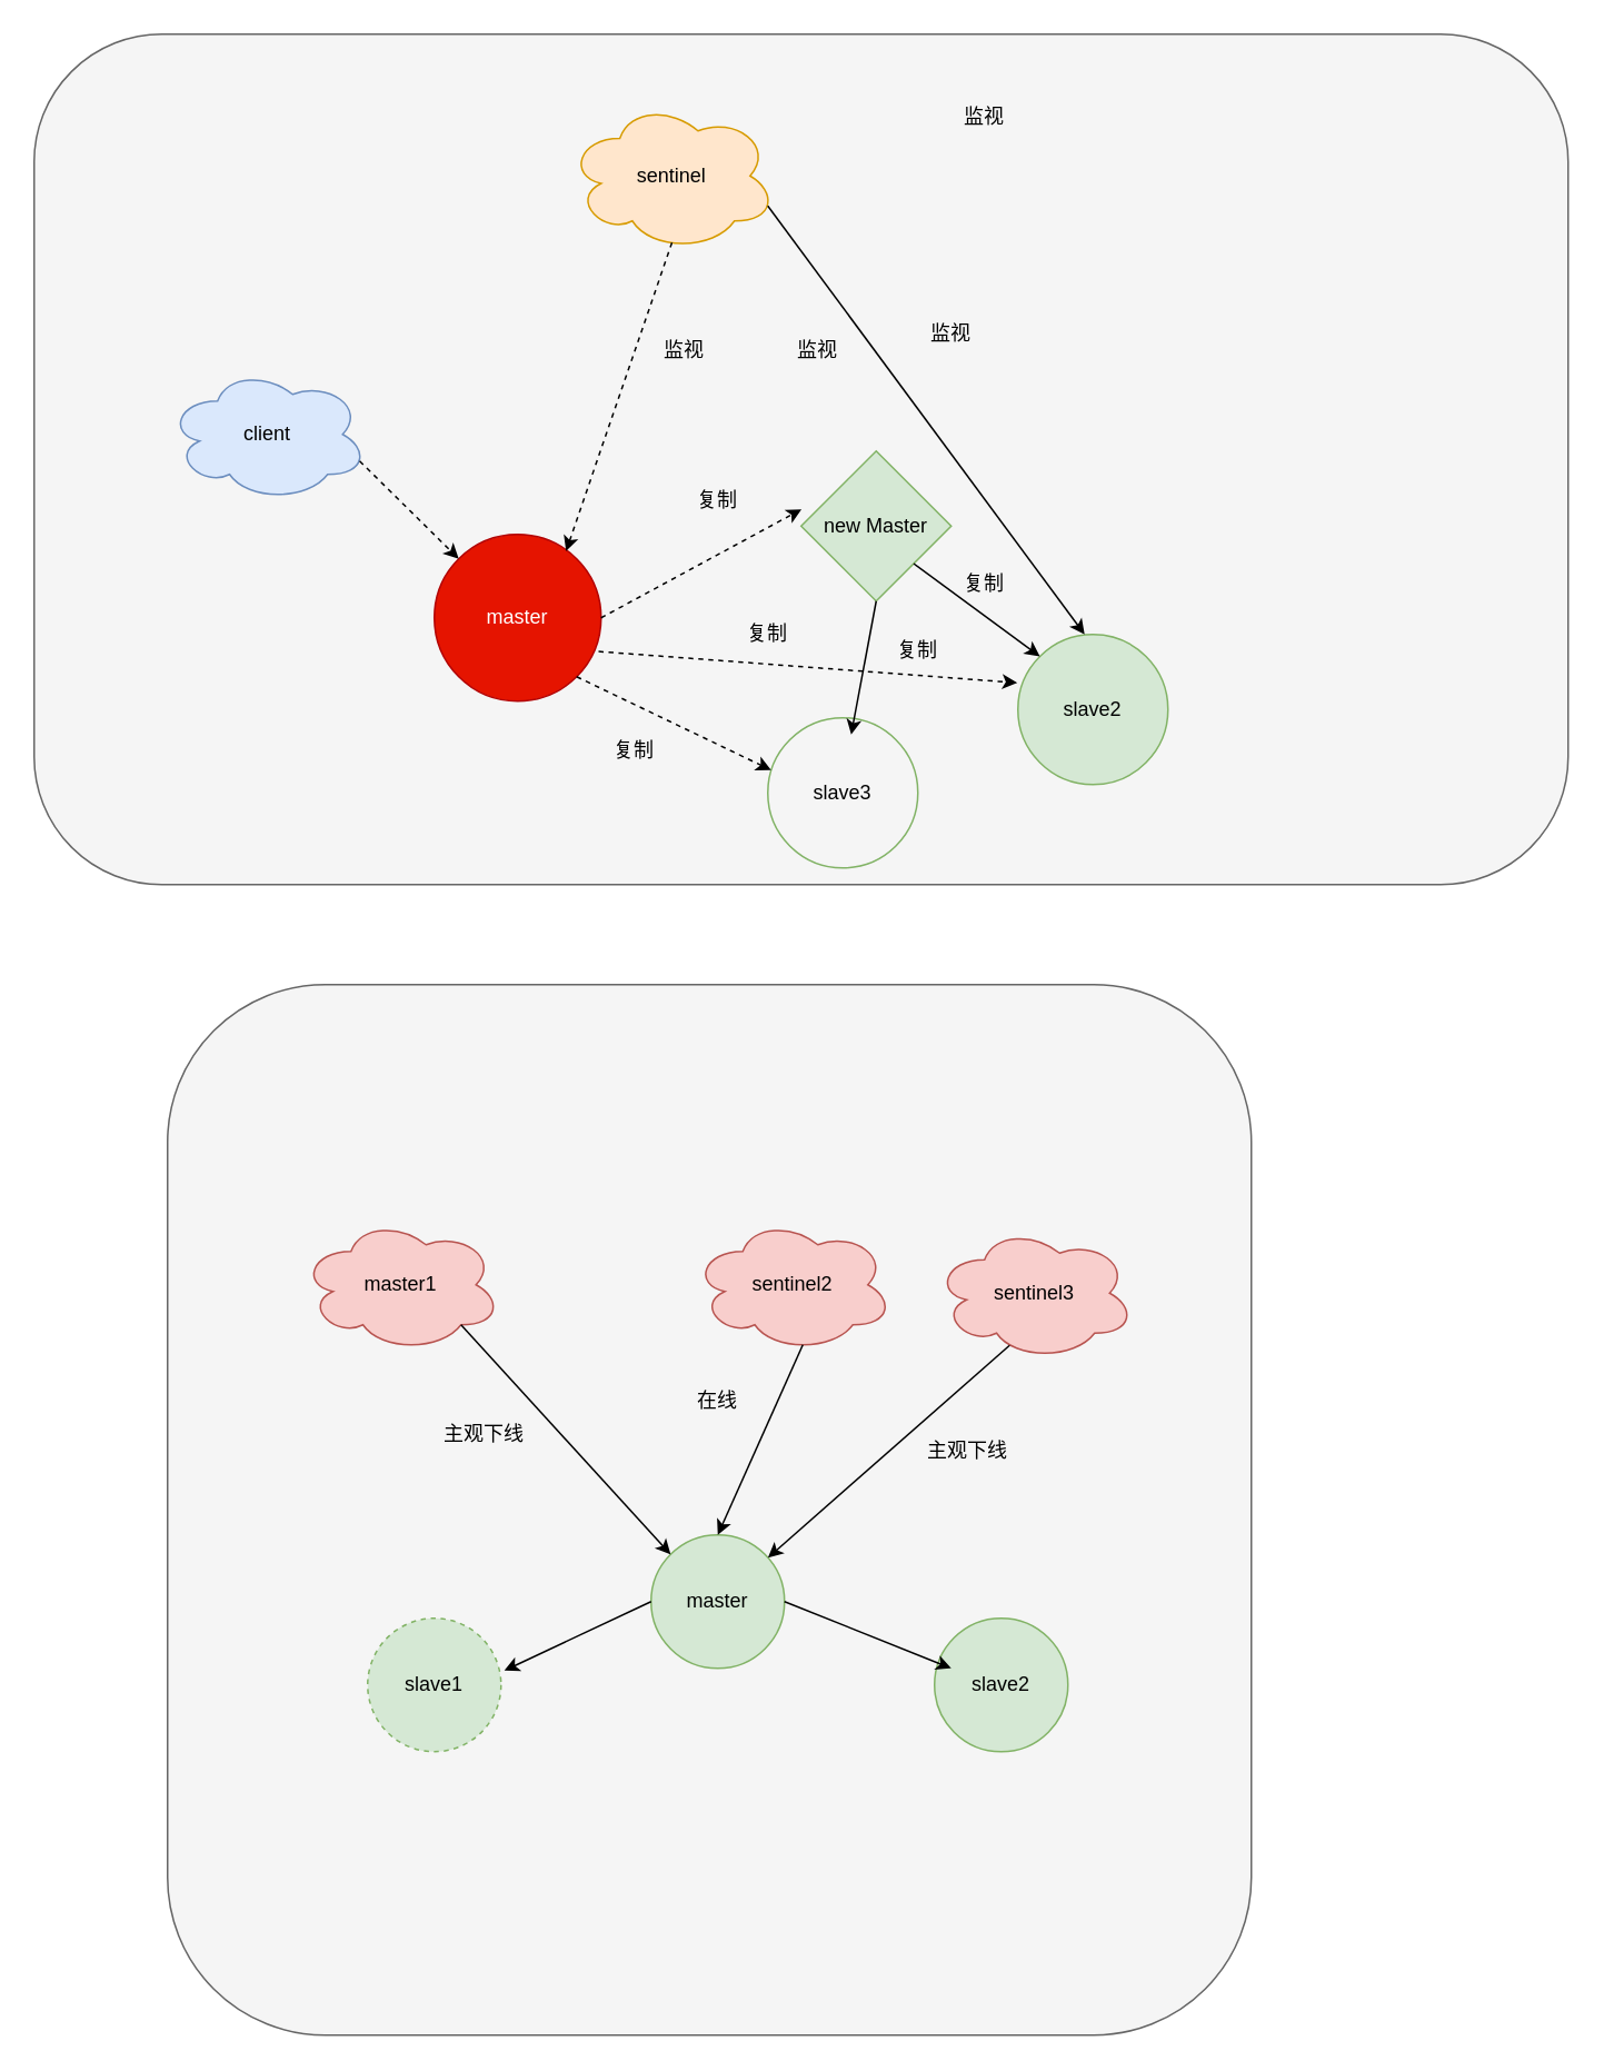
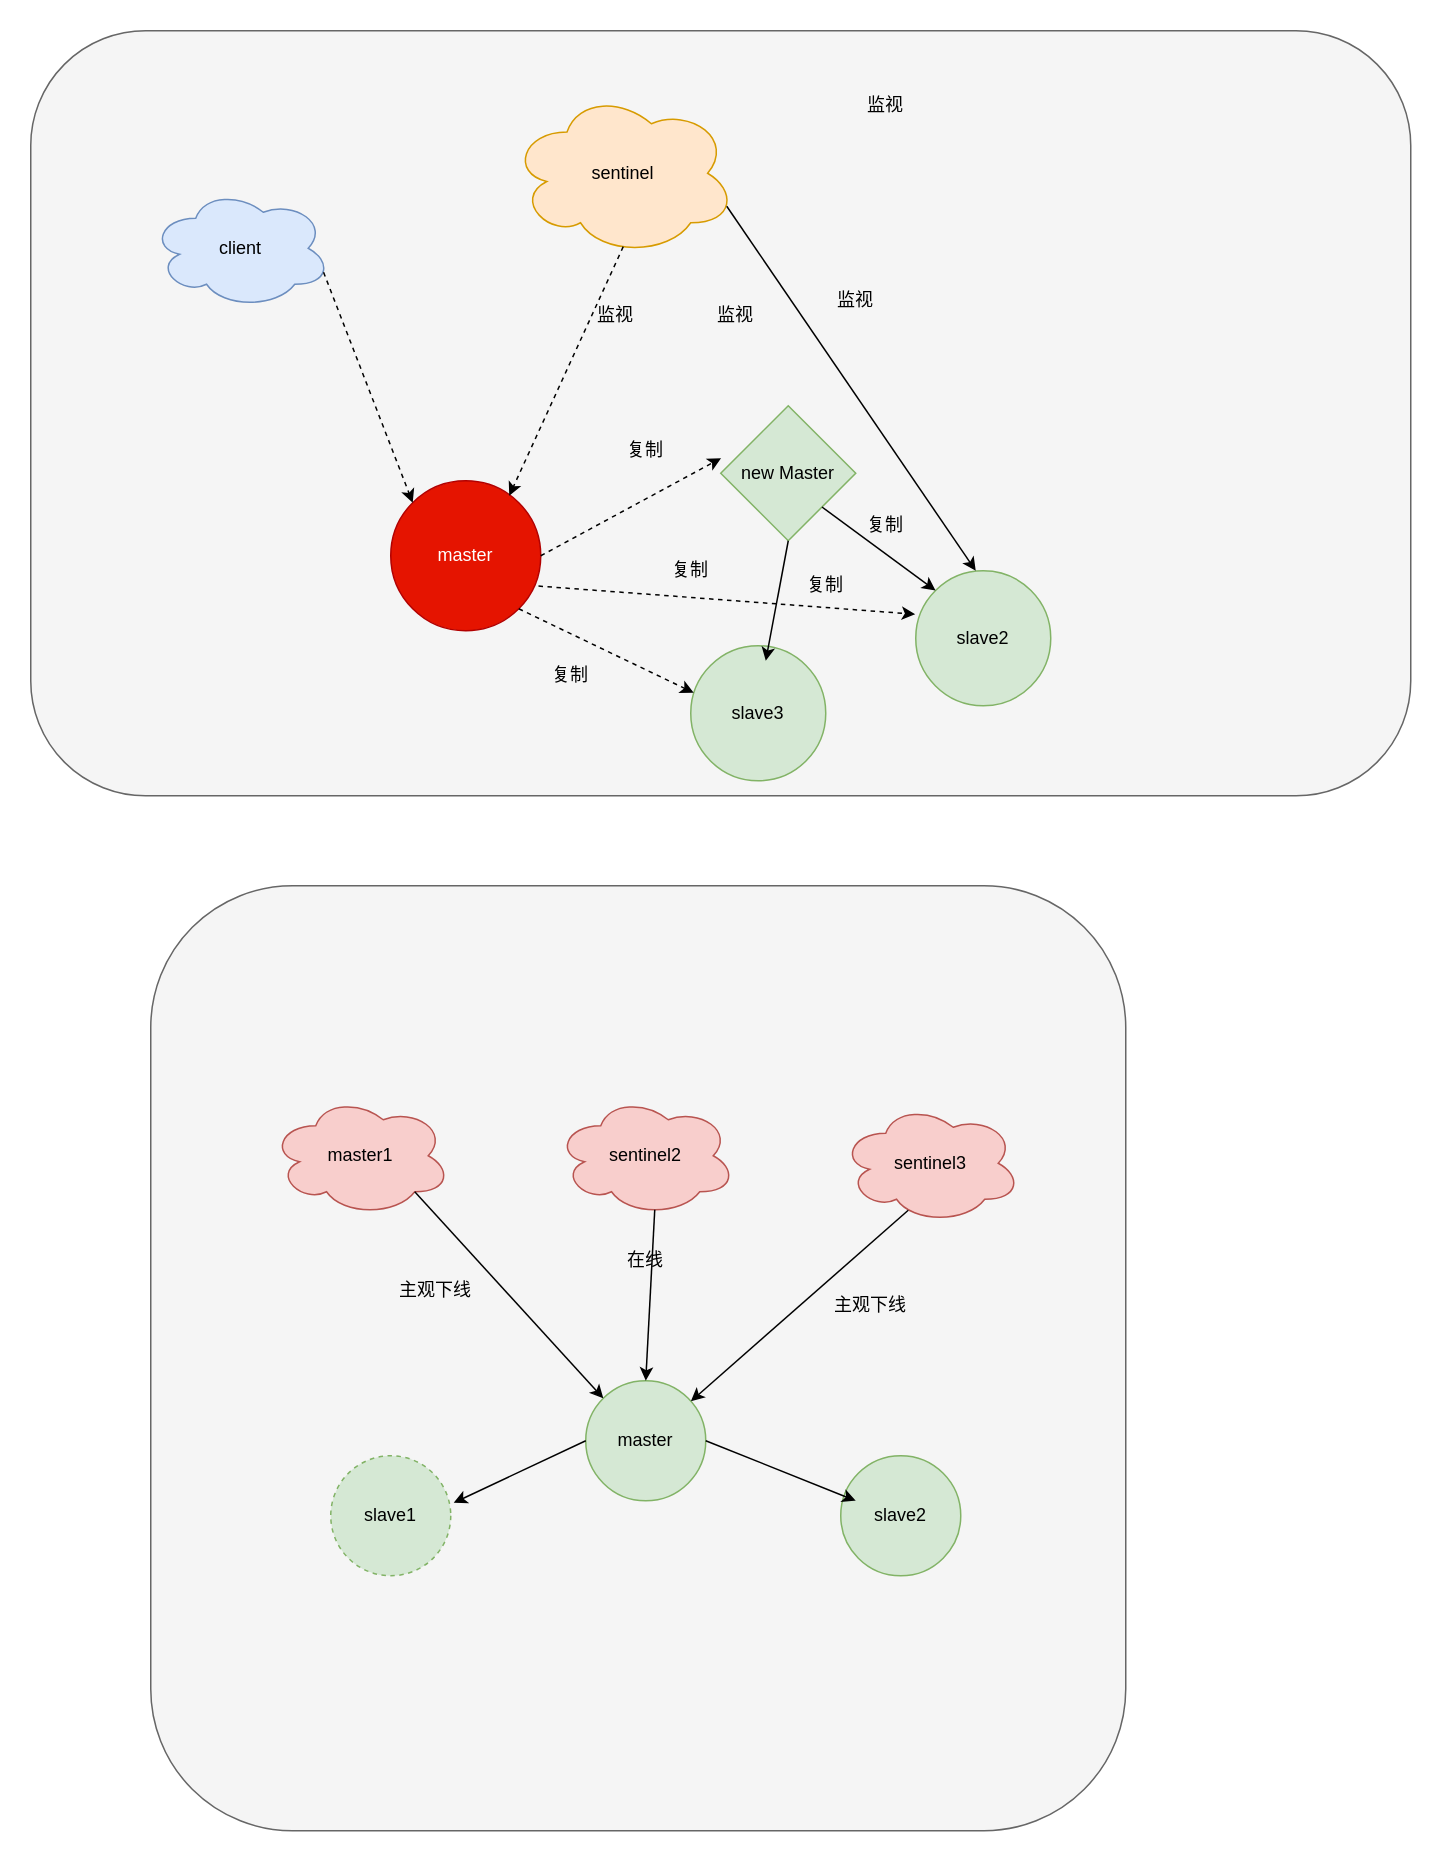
- <mxCell id="4" value="sentinel" style="ellipse;shape=cloud;whiteSpace=wrap;html=1;fillColor=#ffe6cc;strokeColor=#d79b00;" vertex="1" parent="1"><mxGeometry x="340" y="60" width="125" height="90" as="geometry" /></mxCell>
+ <mxCell id="4" value="sentinel" style="ellipse;shape=cloud;whiteSpace=wrap;html=1;fillColor=#ffe6cc;strokeColor=#d79b00;" vertex="1" parent="1"><mxGeometry x="340" y="60" width="150" height="110" as="geometry" /></mxCell>
- <mxCell id="8" value="client" style="ellipse;shape=cloud;whiteSpace=wrap;html=1;fillColor=#dae8fc;strokeColor=#6c8ebf;" vertex="1" parent="1"><mxGeometry x="100" y="220" width="120" height="80" as="geometry" /></mxCell>
+ <mxCell id="8" value="client" style="ellipse;shape=cloud;whiteSpace=wrap;html=1;fillColor=#dae8fc;strokeColor=#6c8ebf;" vertex="1" parent="1"><mxGeometry x="100" y="125" width="120" height="80" as="geometry" /></mxCell>
- <mxCell id="19" value="slave3" style="ellipse;whiteSpace=wrap;html=1;aspect=fixed;fillColor=#f5f5f5;strokeColor=#82b366;" vertex="1" parent="1"><mxGeometry x="460" y="430" width="90" height="90" as="geometry" /></mxCell>
+ <mxCell id="19" value="slave3" style="ellipse;whiteSpace=wrap;html=1;aspect=fixed;fillColor=#d5e8d4;strokeColor=#82b366;" vertex="1" parent="1"><mxGeometry x="460" y="430" width="90" height="90" as="geometry" /></mxCell>
- <mxCell id="28" value="sentinel2" style="ellipse;shape=cloud;whiteSpace=wrap;html=1;fillColor=#f8cecc;strokeColor=#b85450;" vertex="1" parent="1"><mxGeometry x="415" y="730" width="120" height="80" as="geometry" /></mxCell>
+ <mxCell id="28" value="sentinel2" style="ellipse;shape=cloud;whiteSpace=wrap;html=1;fillColor=#f8cecc;strokeColor=#b85450;" vertex="1" parent="1"><mxGeometry x="370" y="730" width="120" height="80" as="geometry" /></mxCell>
